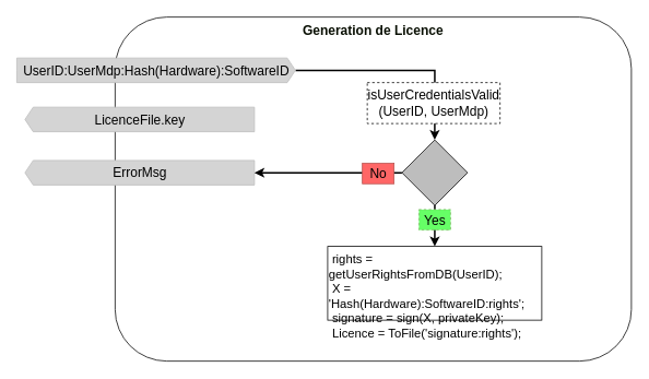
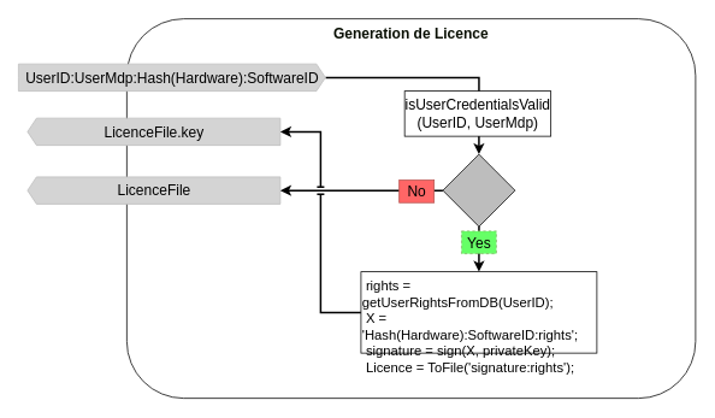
- <mxCell id="7" value="&lt;div&gt;isUserCredentialsValid&lt;/div&gt;&lt;div&gt;(UserID, UserMdp)&lt;/div&gt;" style="rounded=0;whiteSpace=wrap;html=1;pointerEvents=0;fillColor=#FFFFFF;gradientColor=none;verticalAlign=middle;fontSize=16;sketch=0;dashed=1;" vertex="1" parent="1"><mxGeometry x="447.71" y="100" width="162" height="50" as="geometry" /></mxCell>
+ <mxCell id="7" value="&lt;div&gt;isUserCredentialsValid&lt;/div&gt;&lt;div&gt;(UserID, UserMdp)&lt;/div&gt;" style="rounded=0;whiteSpace=wrap;html=1;pointerEvents=0;fillColor=#FFFFFF;gradientColor=none;verticalAlign=middle;fontSize=16;sketch=0;" vertex="1" parent="1"><mxGeometry x="447.71" y="100" width="162" height="50" as="geometry" /></mxCell>
- <mxCell id="10" value="ErrorMsg" style="html=1;shadow=0;dashed=0;align=center;verticalAlign=middle;shape=mxgraph.arrows2.arrow;dy=0;dx=10;notch=0;fontSize=16;fontColor=#000000;strokeColor=#BDBDBD;fillColor=#D4D4D4;gradientColor=none;direction=west;" vertex="1" parent="1"><mxGeometry x="30" y="195" width="280" height="30" as="geometry" /></mxCell>
+ <mxCell id="10" value="LicenceFile" style="html=1;shadow=0;dashed=0;align=center;verticalAlign=middle;shape=mxgraph.arrows2.arrow;dy=0;dx=10;notch=0;fontSize=16;fontColor=#000000;strokeColor=#BDBDBD;fillColor=#D4D4D4;gradientColor=none;direction=west;" vertex="1" parent="1"><mxGeometry x="30" y="195" width="280" height="30" as="geometry" /></mxCell>
+ <mxCell id="14" style="edgeStyle=orthogonalEdgeStyle;rounded=0;orthogonalLoop=1;jettySize=auto;html=1;entryX=0;entryY=0.5;entryDx=0;entryDy=0;entryPerimeter=0;fontSize=15;fontColor=#000000;endArrow=classic;endFill=1;strokeWidth=2;jumpStyle=line;" edge="1" parent="1" source="15" target="6"><mxGeometry relative="1" as="geometry" /></mxCell>
